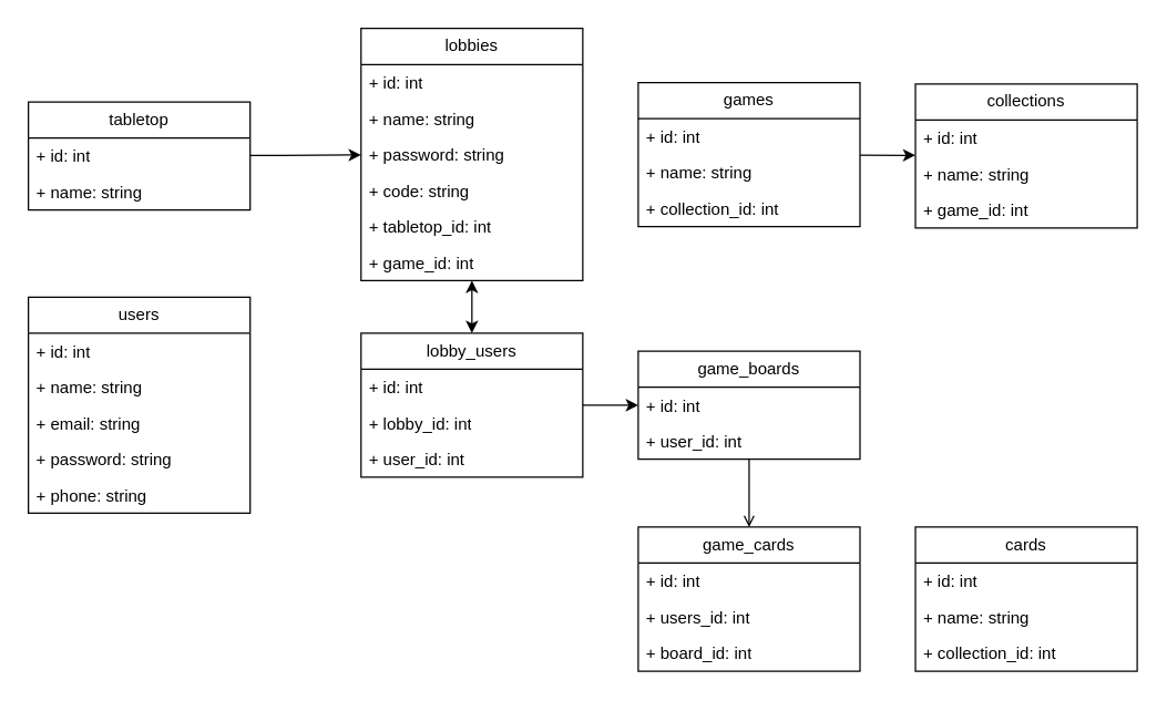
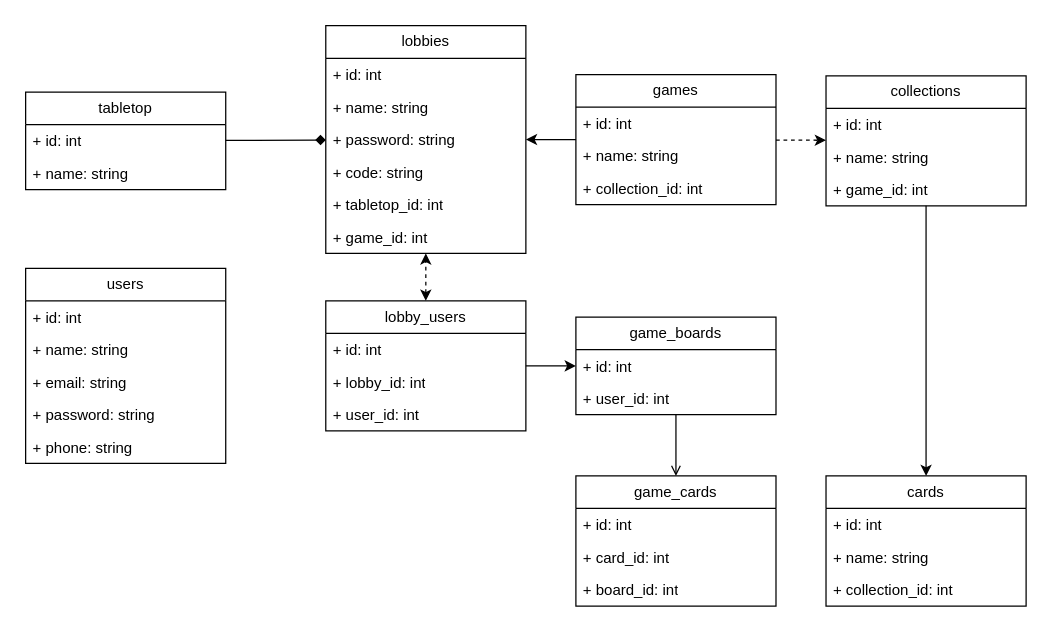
+ <mxCell id="19" value="" style="endArrow=classic;html=1;rounded=0;" edge="1" parent="1" source="2" target="12"><mxGeometry width="50" height="50" relative="1" as="geometry"><mxPoint x="450" y="200" as="sourcePoint" /><mxPoint x="260" y="400" as="targetPoint" /></mxGeometry></mxCell>
- <mxCell id="36" value="" style="endArrow=classic;html=1;rounded=0;" edge="1" parent="1" source="33" target="12"><mxGeometry width="50" height="50" relative="1" as="geometry"><mxPoint x="470" y="125" as="sourcePoint" /><mxPoint x="480" y="30" as="targetPoint" /></mxGeometry></mxCell>
+ <mxCell id="36" value="" style="endArrow=diamond;html=1;rounded=0;" edge="1" parent="1" source="33" target="12"><mxGeometry width="50" height="50" relative="1" as="geometry"><mxPoint x="470" y="125" as="sourcePoint" /><mxPoint x="480" y="30" as="targetPoint" /></mxGeometry></mxCell>
- <mxCell id="42" value="" style="endArrow=classic;html=1;rounded=0;" edge="1" parent="1" source="2" target="25"><mxGeometry width="50" height="50" relative="1" as="geometry"><mxPoint x="550" y="10" as="sourcePoint" /><mxPoint x="250" y="260" as="targetPoint" /></mxGeometry></mxCell>
+ <mxCell id="42" value="" style="endArrow=classic;html=1;rounded=0;dashed=1;" edge="1" parent="1" source="2" target="25"><mxGeometry width="50" height="50" relative="1" as="geometry"><mxPoint x="550" y="10" as="sourcePoint" /><mxPoint x="250" y="260" as="targetPoint" /></mxGeometry></mxCell>
- <mxCell id="24" value="" style="endArrow=classic;startArrow=classic;html=1;rounded=0;" edge="1" parent="1" source="20" target="12"><mxGeometry width="50" height="50" relative="1" as="geometry"><mxPoint x="-30" y="400" as="sourcePoint" /><mxPoint x="260" y="380" as="targetPoint" /></mxGeometry></mxCell>
+ <mxCell id="24" value="" style="endArrow=classic;startArrow=classic;html=1;rounded=0;dashed=1;" edge="1" parent="1" source="20" target="12"><mxGeometry width="50" height="50" relative="1" as="geometry"><mxPoint x="-30" y="400" as="sourcePoint" /><mxPoint x="260" y="380" as="targetPoint" /></mxGeometry></mxCell>
+ <mxCell id="41" value="" style="endArrow=classic;html=1;rounded=0;" edge="1" parent="1" source="25" target="29"><mxGeometry width="50" height="50" relative="1" as="geometry"><mxPoint x="430" y="148" as="sourcePoint" /><mxPoint x="470" y="148" as="targetPoint" /></mxGeometry></mxCell>
- <mxCell id="39" value="+ users_id: int" style="text;strokeColor=none;fillColor=none;align=left;verticalAlign=top;spacingLeft=4;spacingRight=4;overflow=hidden;rotatable=0;points=[[0,0.5],[1,0.5]];portConstraint=eastwest;whiteSpace=wrap;html=1;" vertex="1" parent="37"><mxGeometry y="52" width="160" height="26" as="geometry" /></mxCell>
+ <mxCell id="39" value="+ card_id: int" style="text;strokeColor=none;fillColor=none;align=left;verticalAlign=top;spacingLeft=4;spacingRight=4;overflow=hidden;rotatable=0;points=[[0,0.5],[1,0.5]];portConstraint=eastwest;whiteSpace=wrap;html=1;" vertex="1" parent="37"><mxGeometry y="52" width="160" height="26" as="geometry" /></mxCell>
